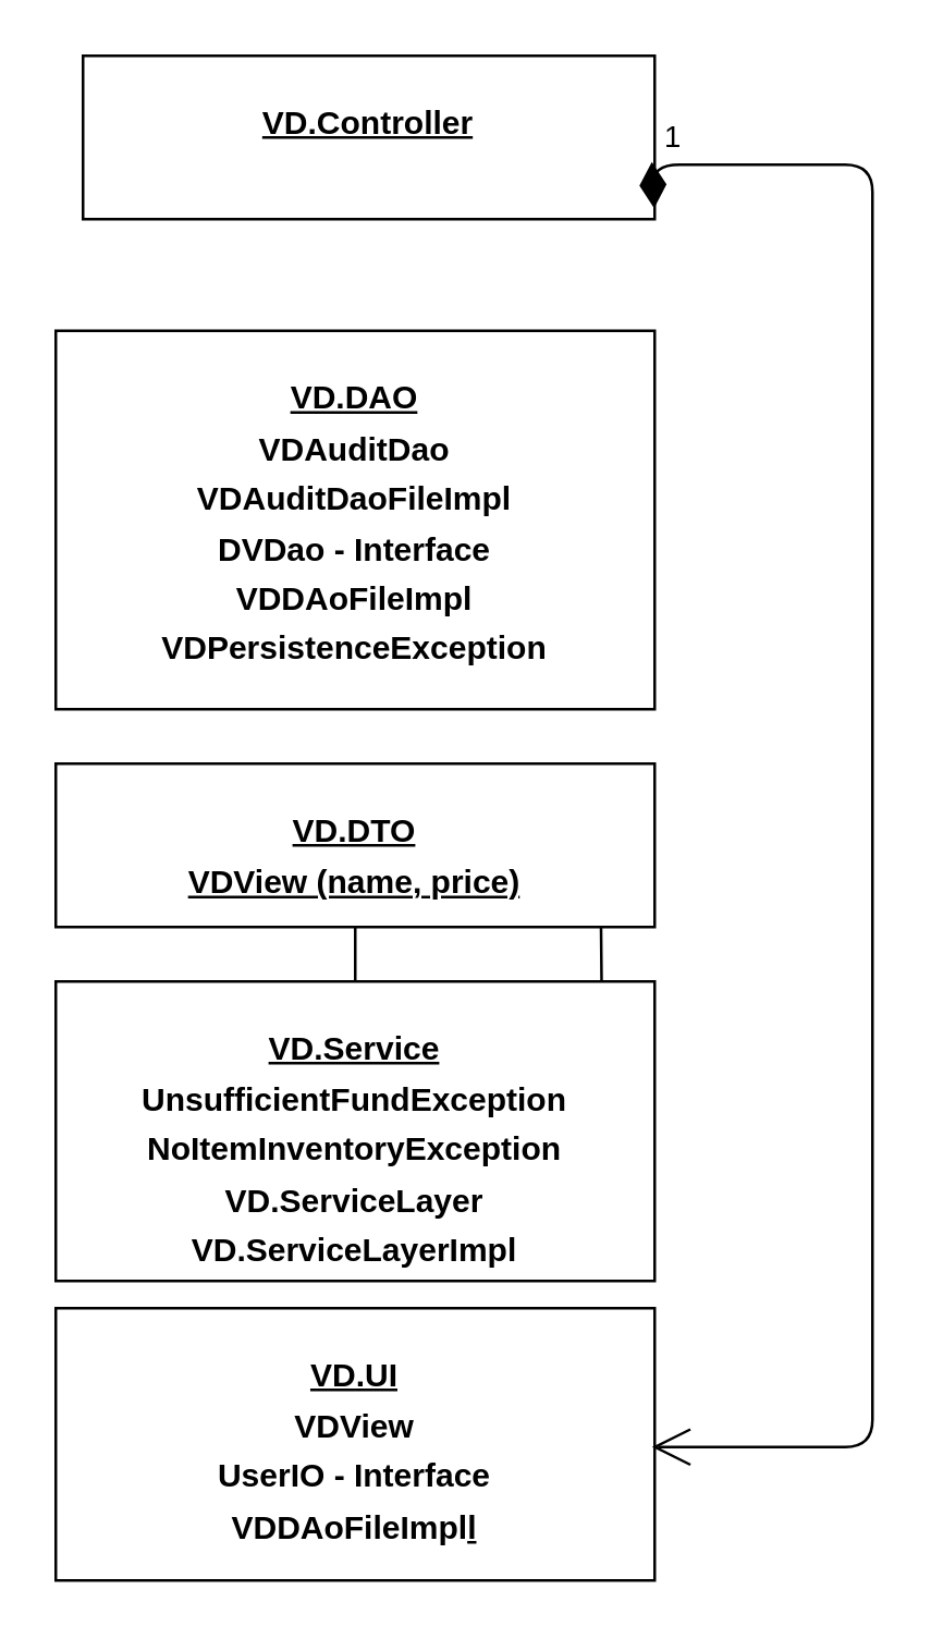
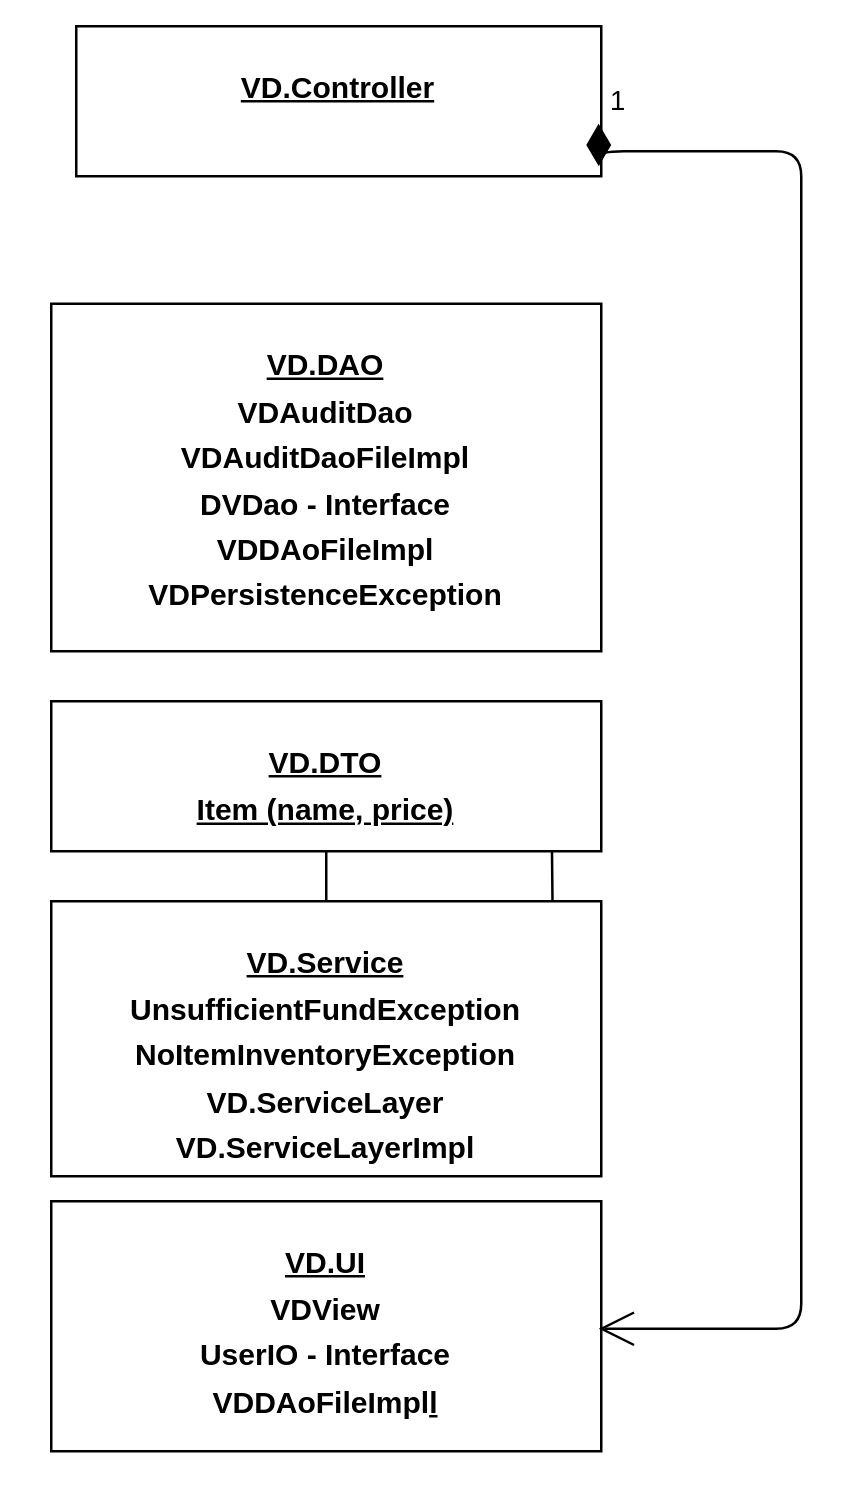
- <mxCell id="2" value="&lt;p style=&quot;margin: 0px ; margin-top: 4px ; text-align: center&quot;&gt;&lt;u&gt;&lt;br&gt;&lt;b&gt;VD.Controller&lt;/b&gt;&lt;/u&gt;&lt;/p&gt;" style="verticalAlign=top;align=left;overflow=fill;fontSize=12;fontFamily=Helvetica;html=1;" vertex="1" parent="1"><mxGeometry x="30" y="20" width="210" height="60" as="geometry" /></mxCell>
+ <mxCell id="2" value="&lt;p style=&quot;margin: 0px ; margin-top: 4px ; text-align: center&quot;&gt;&lt;u&gt;&lt;br&gt;&lt;b&gt;VD.Controller&lt;/b&gt;&lt;/u&gt;&lt;/p&gt;" style="verticalAlign=top;align=left;overflow=fill;fontSize=12;fontFamily=Helvetica;html=1;" vertex="1" parent="1"><mxGeometry x="30" y="10" width="210" height="60" as="geometry" /></mxCell>
- <mxCell id="5" value="&lt;p style=&quot;margin: 0px ; margin-top: 4px ; text-align: center&quot;&gt;&lt;u&gt;&lt;br&gt;&lt;b&gt;VD.DTO&lt;/b&gt;&lt;/u&gt;&lt;/p&gt;&lt;p style=&quot;margin: 0px ; margin-top: 4px ; text-align: center&quot;&gt;&lt;u&gt;&lt;b&gt;VDView (name, price)&lt;/b&gt;&lt;/u&gt;&lt;/p&gt;" style="verticalAlign=top;align=left;overflow=fill;fontSize=12;fontFamily=Helvetica;html=1;" vertex="1" parent="1"><mxGeometry x="20" y="280" width="220" height="60" as="geometry" /></mxCell>
+ <mxCell id="5" value="&lt;p style=&quot;margin: 0px ; margin-top: 4px ; text-align: center&quot;&gt;&lt;u&gt;&lt;br&gt;&lt;b&gt;VD.DTO&lt;/b&gt;&lt;/u&gt;&lt;/p&gt;&lt;p style=&quot;margin: 0px ; margin-top: 4px ; text-align: center&quot;&gt;&lt;u&gt;&lt;b&gt;Item (name, price)&lt;/b&gt;&lt;/u&gt;&lt;/p&gt;" style="verticalAlign=top;align=left;overflow=fill;fontSize=12;fontFamily=Helvetica;html=1;" vertex="1" parent="1"><mxGeometry x="20" y="280" width="220" height="60" as="geometry" /></mxCell>
